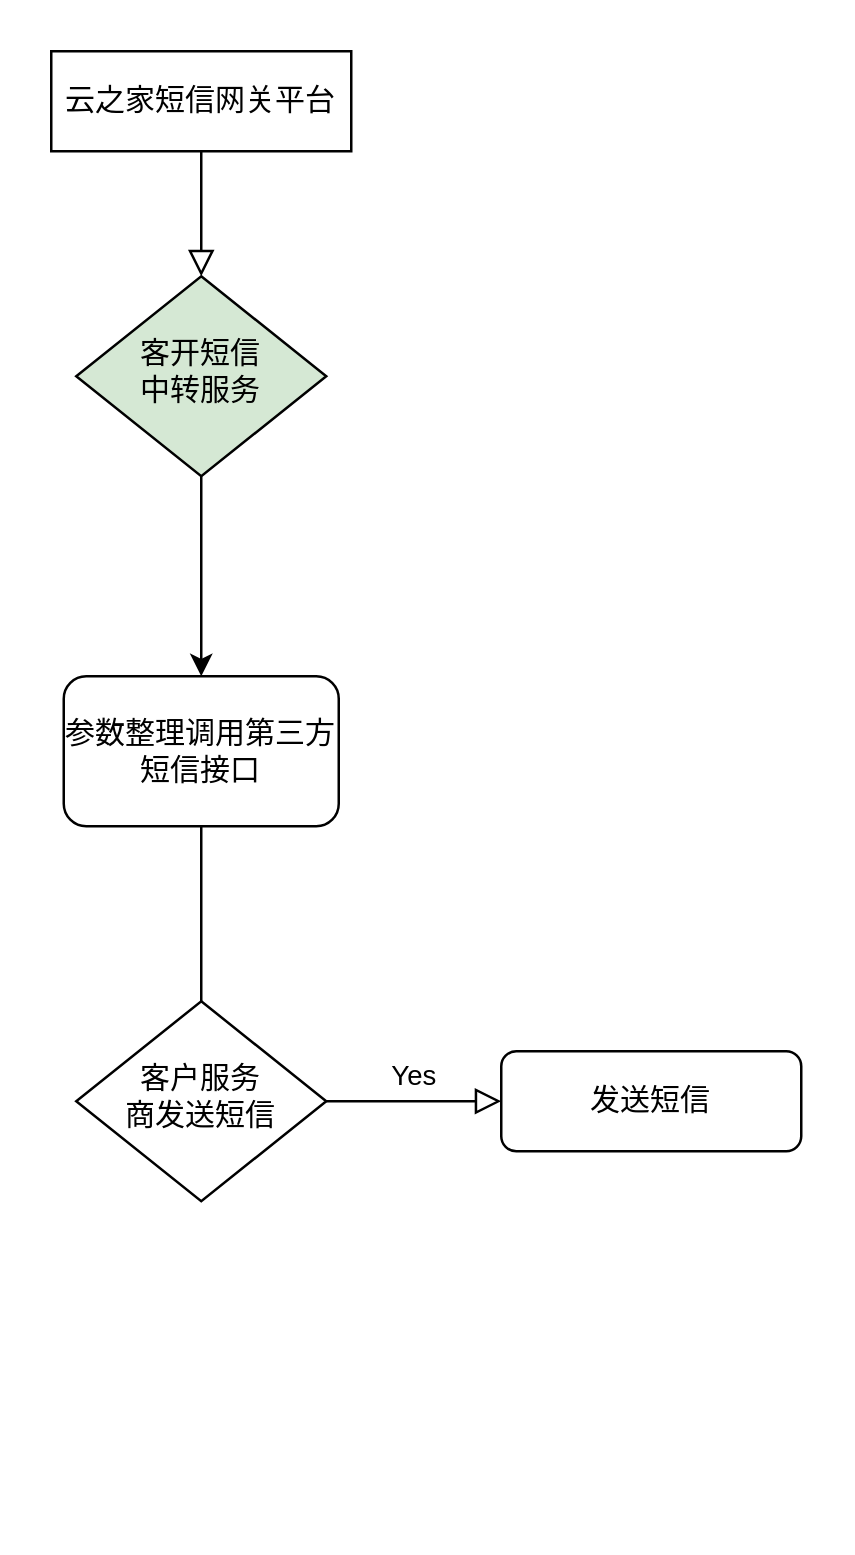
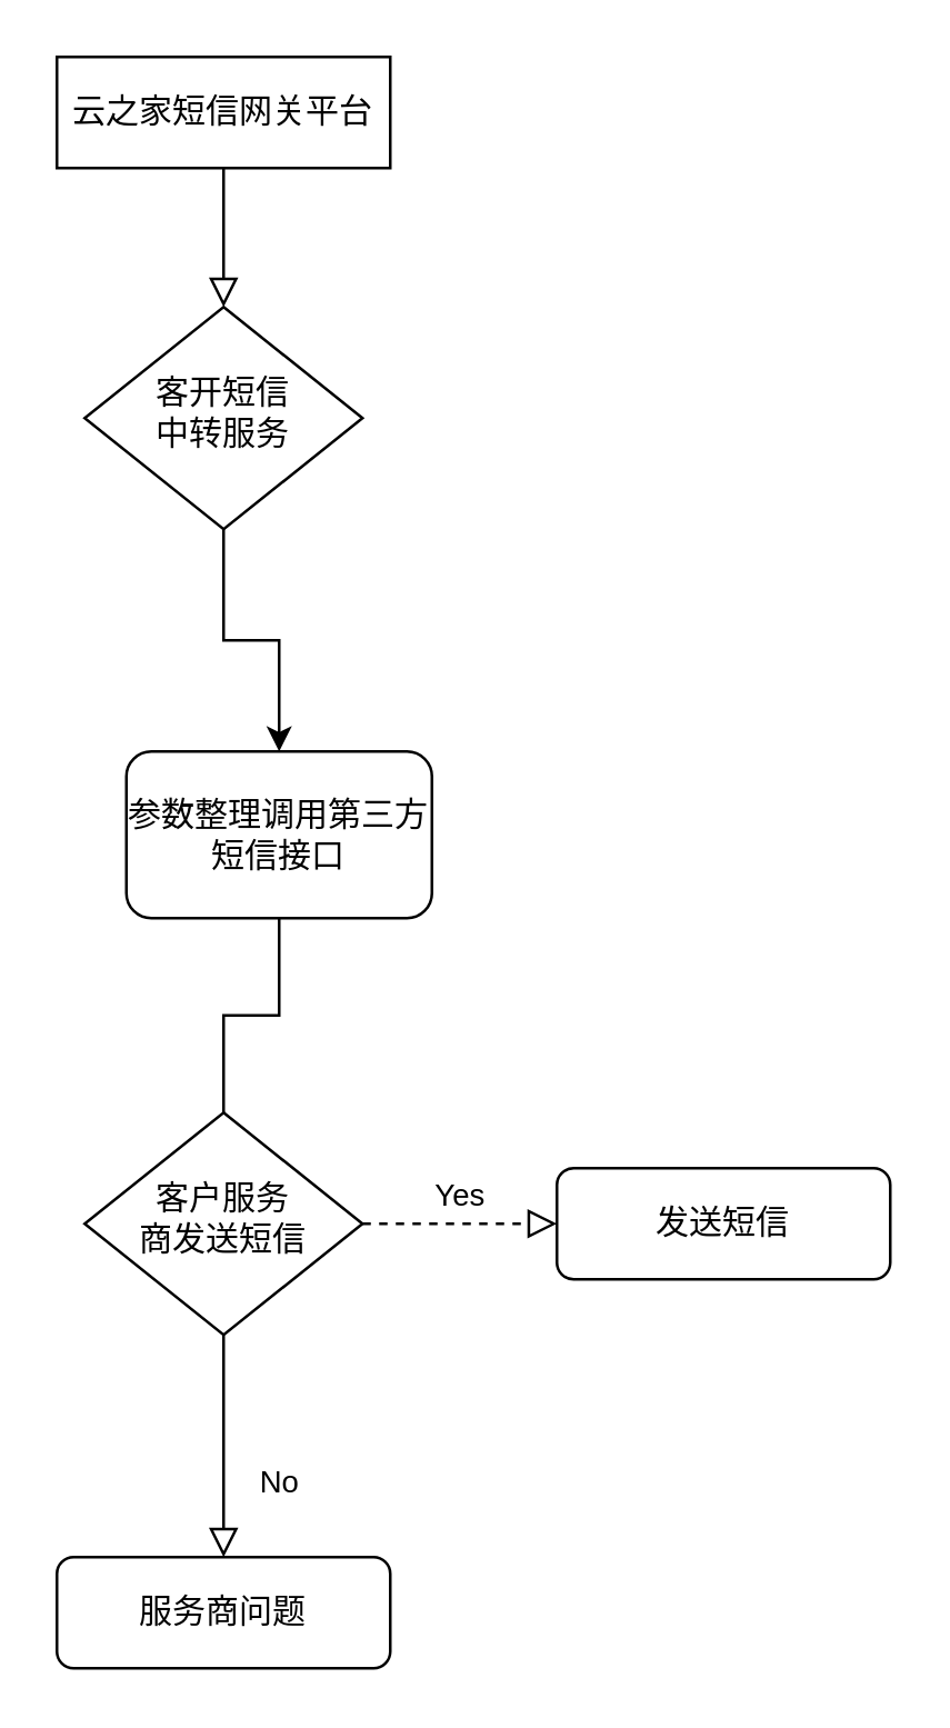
- <mxCell id="5" value="客开短信&lt;br&gt;中转服务" style="rhombus;whiteSpace=wrap;html=1;shadow=0;fontFamily=Helvetica;fontSize=12;align=center;strokeWidth=1;spacing=6;spacingTop=-4;fillColor=#d5e8d4;" vertex="1" parent="1"><mxGeometry x="30" y="110" width="100" height="80" as="geometry" /></mxCell>
+ <mxCell id="5" value="客开短信&lt;br&gt;中转服务" style="rhombus;whiteSpace=wrap;html=1;shadow=0;fontFamily=Helvetica;fontSize=12;align=center;strokeWidth=1;spacing=6;spacingTop=-4;" vertex="1" parent="1"><mxGeometry x="30" y="110" width="100" height="80" as="geometry" /></mxCell>
- <mxCell id="12" value="参数整理调用第三方短信接口" style="rounded=1;whiteSpace=wrap;html=1;" vertex="1" parent="1"><mxGeometry x="25" y="270" width="110" height="60" as="geometry" /></mxCell>
+ <mxCell id="12" value="参数整理调用第三方短信接口" style="rounded=1;whiteSpace=wrap;html=1;" vertex="1" parent="1"><mxGeometry x="45" y="270" width="110" height="60" as="geometry" /></mxCell>
- <mxCell id="7" value="Yes" style="edgeStyle=orthogonalEdgeStyle;rounded=0;html=1;jettySize=auto;orthogonalLoop=1;fontSize=11;endArrow=block;endFill=0;endSize=8;strokeWidth=1;shadow=0;labelBackgroundColor=none;" edge="1" parent="1" source="8" target="10"><mxGeometry y="10" relative="1" as="geometry"><mxPoint as="offset" /></mxGeometry></mxCell>
+ <mxCell id="7" value="Yes" style="edgeStyle=orthogonalEdgeStyle;rounded=0;html=1;jettySize=auto;orthogonalLoop=1;fontSize=11;endArrow=block;endFill=0;endSize=8;strokeWidth=1;shadow=0;labelBackgroundColor=none;dashed=1;" edge="1" parent="1" source="8" target="10"><mxGeometry y="10" relative="1" as="geometry"><mxPoint as="offset" /></mxGeometry></mxCell>
+ <mxCell id="6" value="No" style="rounded=0;html=1;jettySize=auto;orthogonalLoop=1;fontSize=11;endArrow=block;endFill=0;endSize=8;strokeWidth=1;shadow=0;labelBackgroundColor=none;edgeStyle=orthogonalEdgeStyle;" edge="1" parent="1" source="8" target="9"><mxGeometry x="0.333" y="20" relative="1" as="geometry"><mxPoint as="offset" /></mxGeometry></mxCell>
+ <mxCell id="9" value="服务商问题" style="rounded=1;whiteSpace=wrap;html=1;fontSize=12;glass=0;strokeWidth=1;shadow=0;" vertex="1" parent="1"><mxGeometry x="20" y="560" width="120" height="40" as="geometry" /></mxCell>
